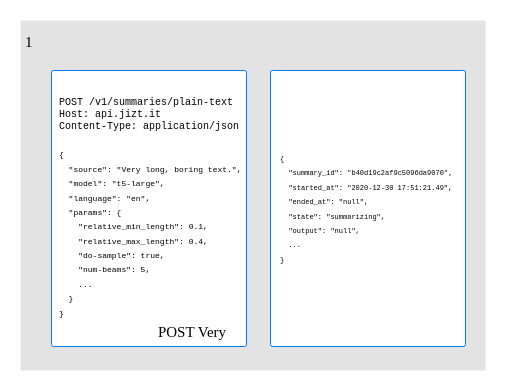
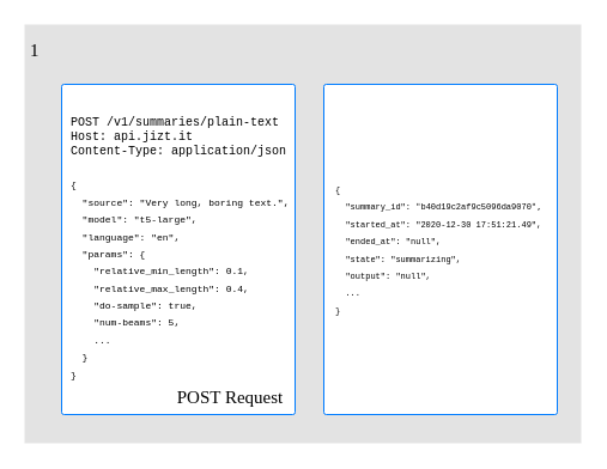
- <mxCell id="6" value="POST &lt;font style=&quot;font-size: 15px&quot;&gt;Very&lt;/font&gt;" style="text;html=1;strokeColor=none;fillColor=none;align=center;verticalAlign=middle;whiteSpace=wrap;rounded=0;fontFamily=Ubuntu;fontSource=https%3A%2F%2Ffonts.googleapis.com%2Fcss%3Ffamily%3DUbuntu;fontSize=15;" vertex="1" parent="1"><mxGeometry x="138" y="321.44" width="108" height="20" as="geometry" /></mxCell>
+ <mxCell id="6" value="POST &lt;font style=&quot;font-size: 15px&quot;&gt;Request&lt;/font&gt;" style="text;html=1;strokeColor=none;fillColor=none;align=center;verticalAlign=middle;whiteSpace=wrap;rounded=0;fontFamily=Ubuntu;fontSource=https%3A%2F%2Ffonts.googleapis.com%2Fcss%3Ffamily%3DUbuntu;fontSize=15;" vertex="1" parent="1"><mxGeometry x="138" y="321.44" width="108" height="20" as="geometry" /></mxCell>
